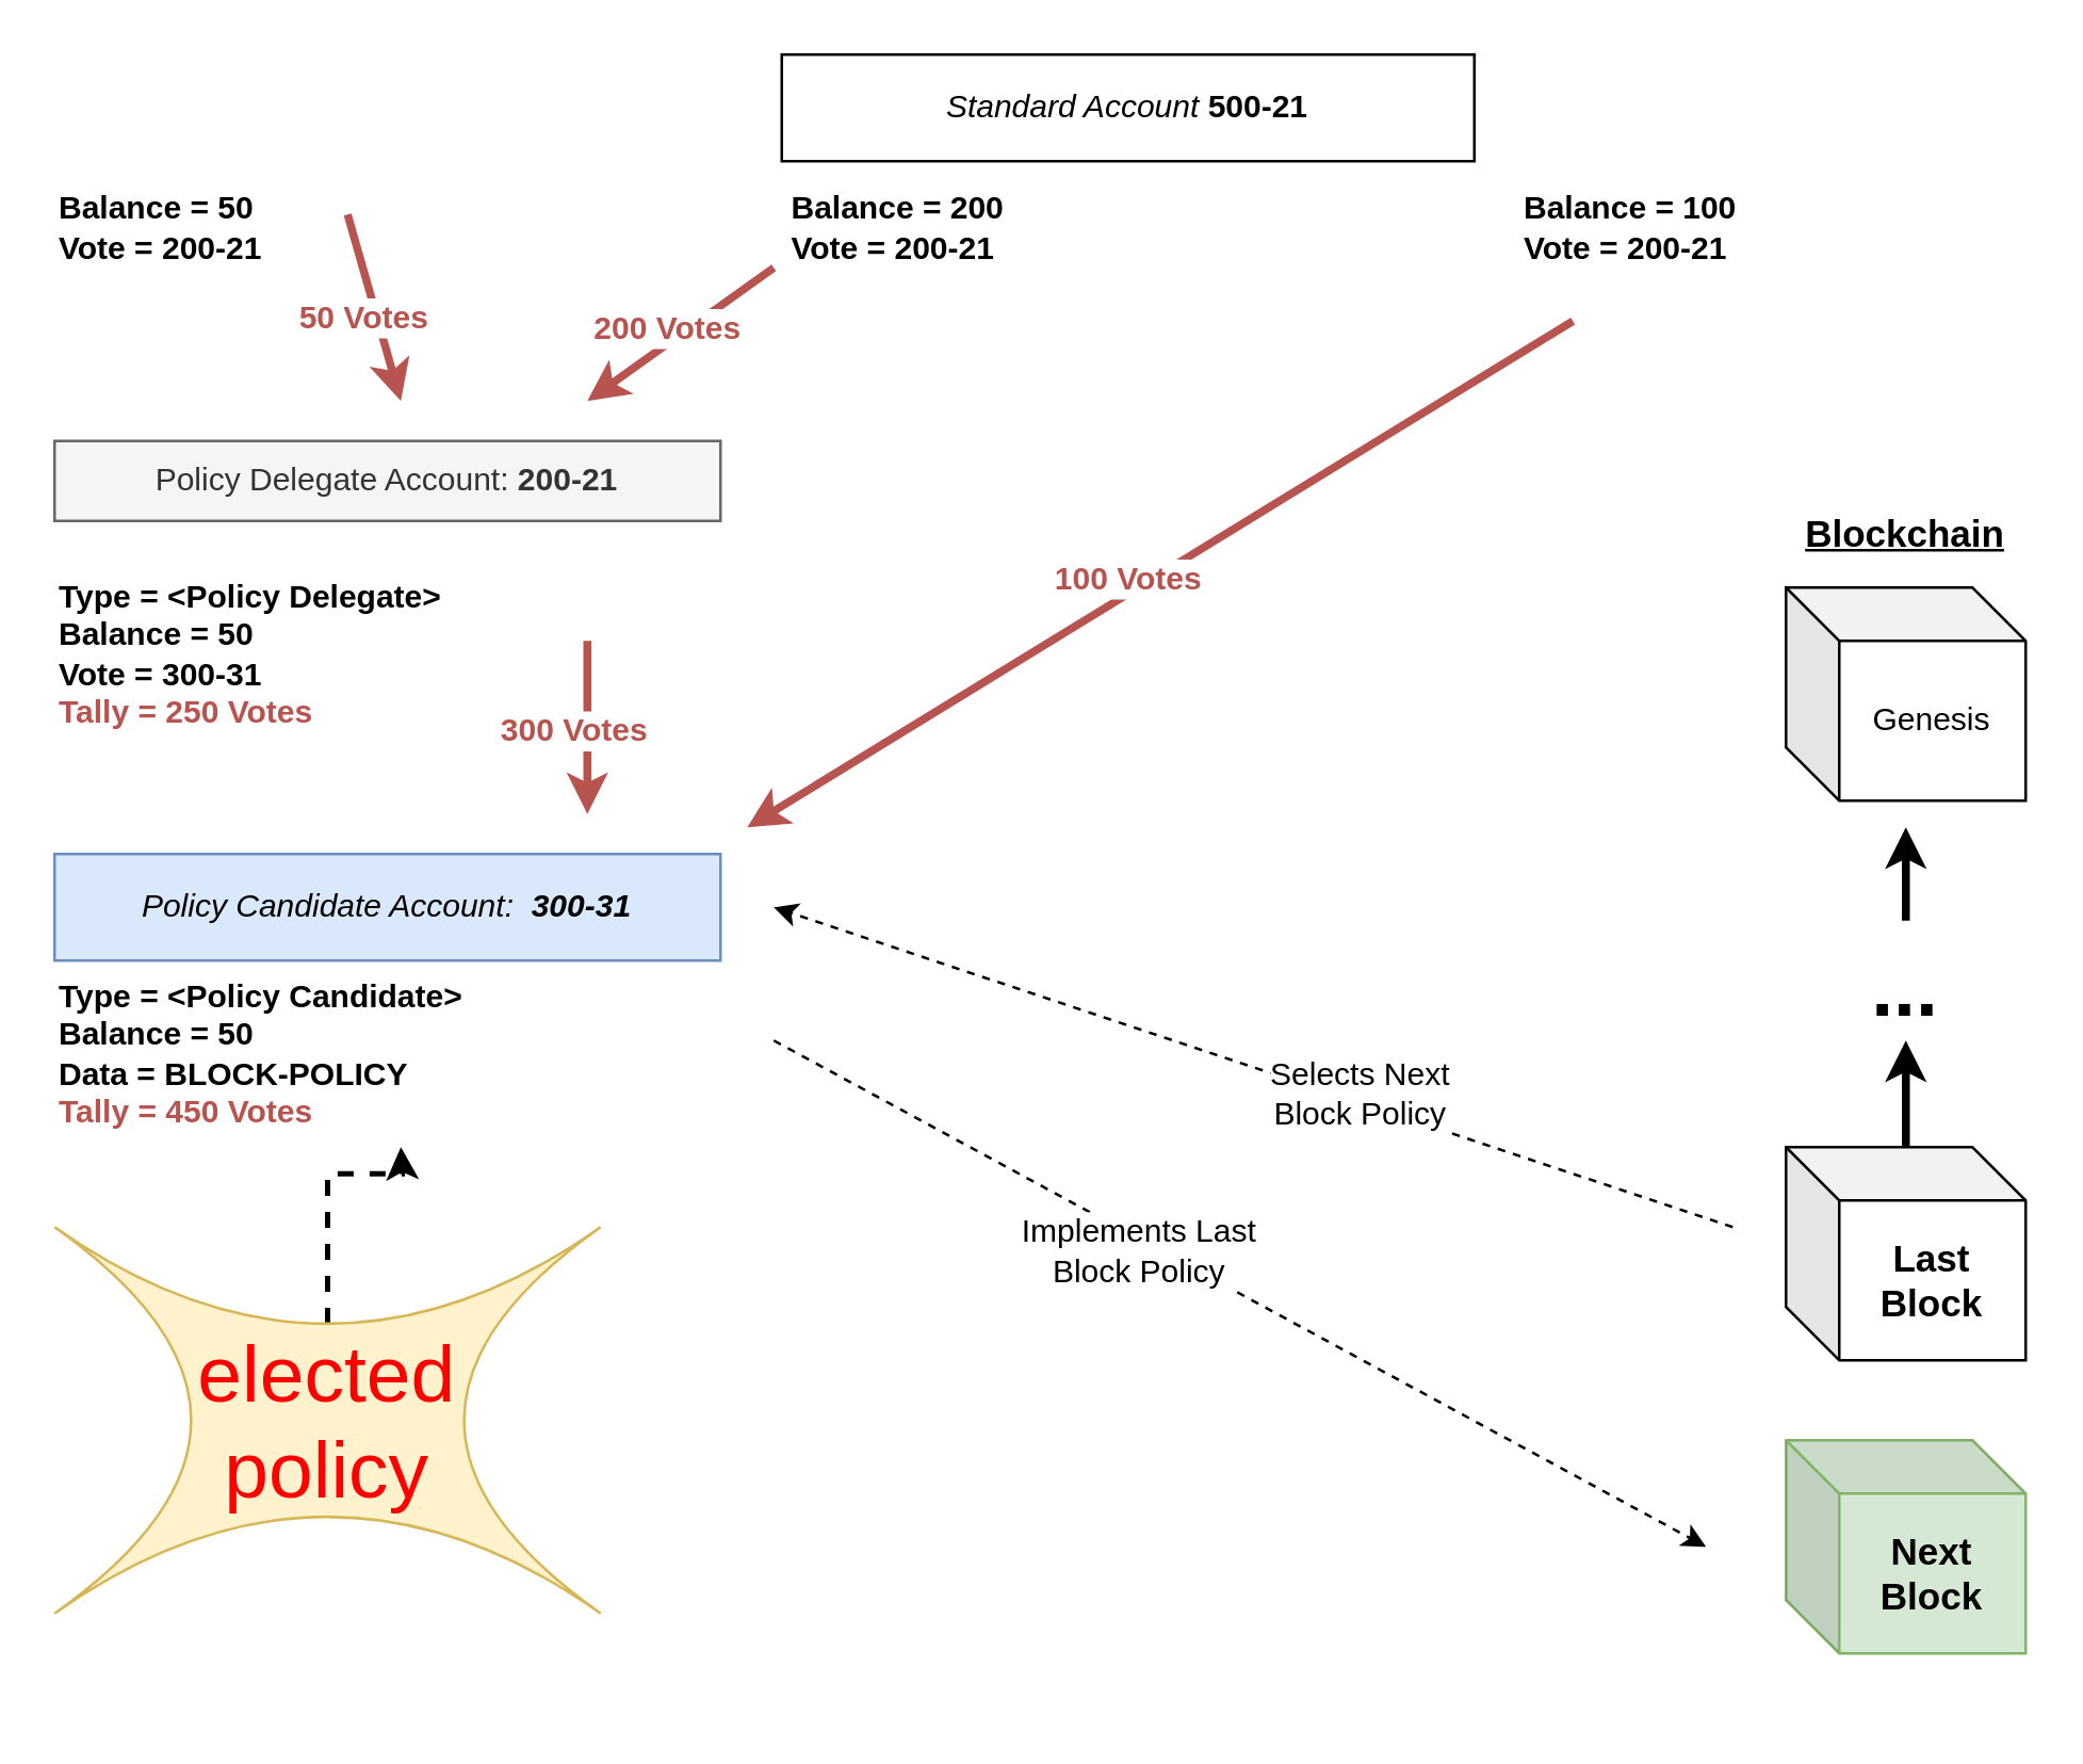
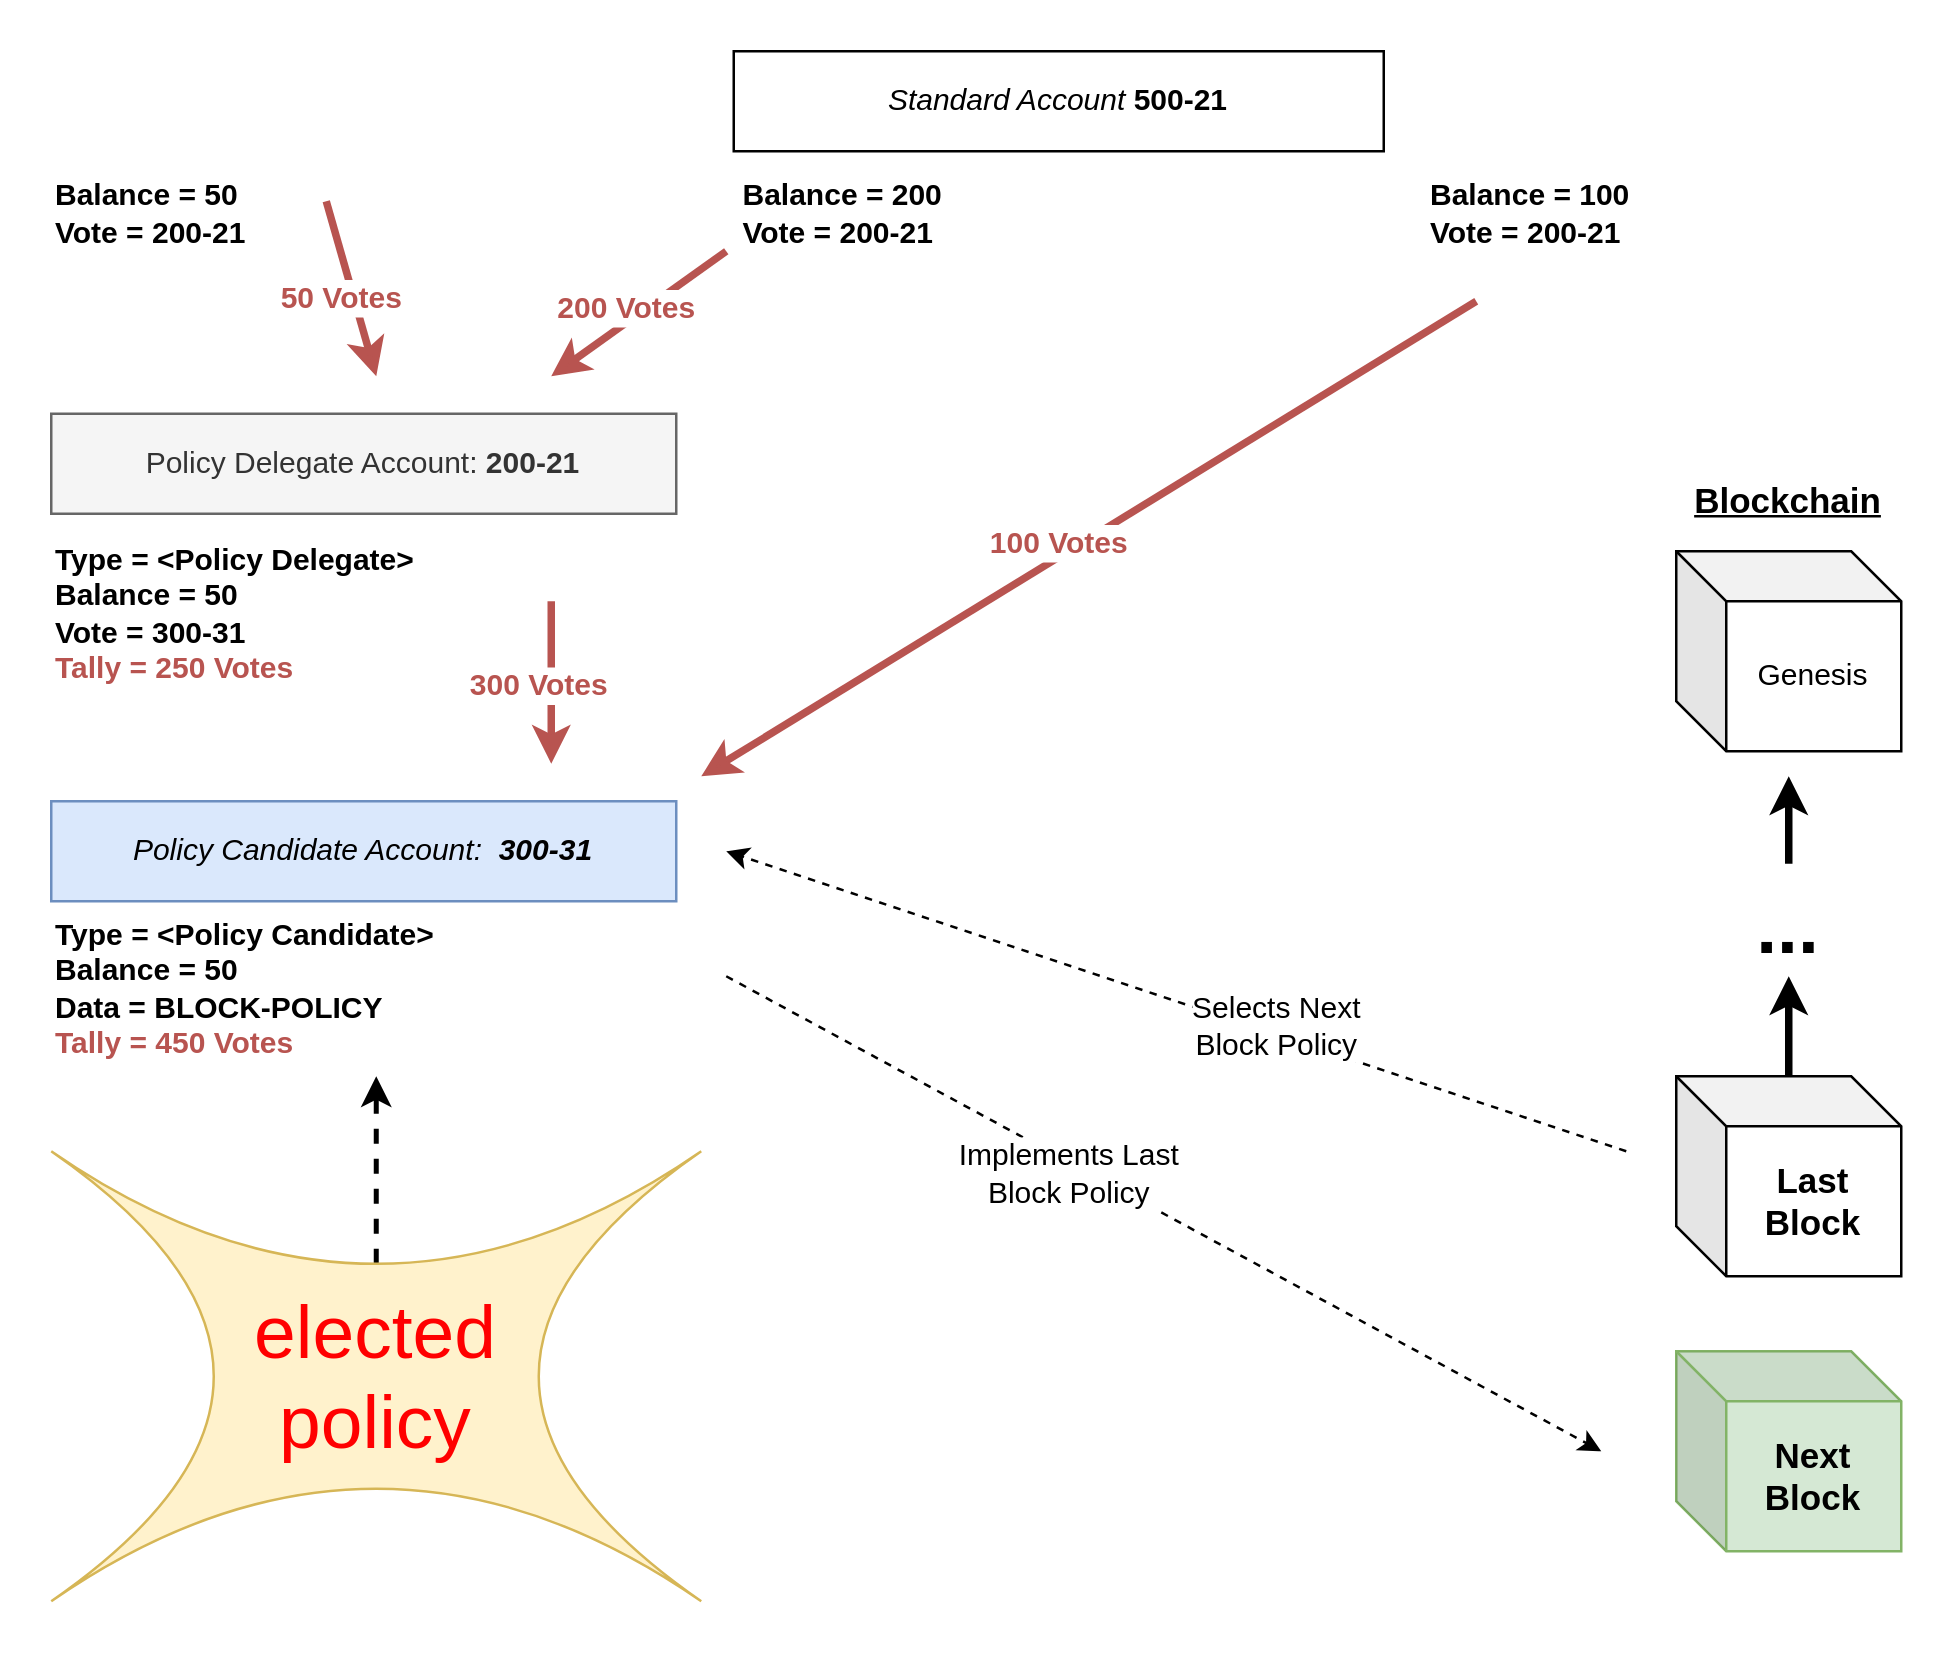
- <mxCell id="3" value="Policy Delegate Account: &lt;b&gt;200-21&lt;/b&gt;" style="rounded=0;whiteSpace=wrap;html=1;fillColor=#f5f5f5;strokeColor=#666666;fontColor=#333333;" vertex="1" parent="1"><mxGeometry x="20" y="165" width="250" height="30" as="geometry" /></mxCell>
+ <mxCell id="3" value="Policy Delegate Account: &lt;b&gt;200-21&lt;/b&gt;" style="rounded=0;whiteSpace=wrap;html=1;fillColor=#f5f5f5;strokeColor=#666666;fontColor=#333333;" vertex="1" parent="1"><mxGeometry x="20" y="165" width="250" height="40" as="geometry" /></mxCell>
- <mxCell id="26" value="&lt;div&gt;elected&lt;/div&gt;&lt;div&gt;policy&lt;br&gt;&lt;/div&gt;" style="shape=switch;whiteSpace=wrap;html=1;fontSize=30;align=center;fillColor=#fff2cc;strokeColor=#d6b656;fontColor=#FF0000;" vertex="1" parent="1"><mxGeometry x="20" y="460" width="205" height="145" as="geometry" /></mxCell>
+ <mxCell id="26" value="&lt;div&gt;elected&lt;/div&gt;&lt;div&gt;policy&lt;br&gt;&lt;/div&gt;" style="shape=switch;whiteSpace=wrap;html=1;fontSize=30;align=center;fillColor=#fff2cc;strokeColor=#d6b656;fontColor=#FF0000;" vertex="1" parent="1"><mxGeometry x="20" y="460" width="260" height="180" as="geometry" /></mxCell>
